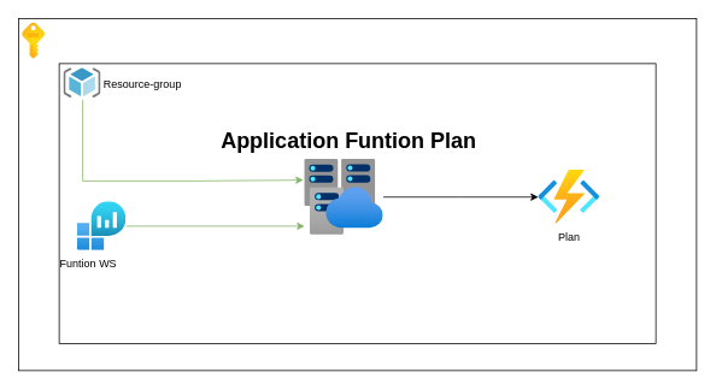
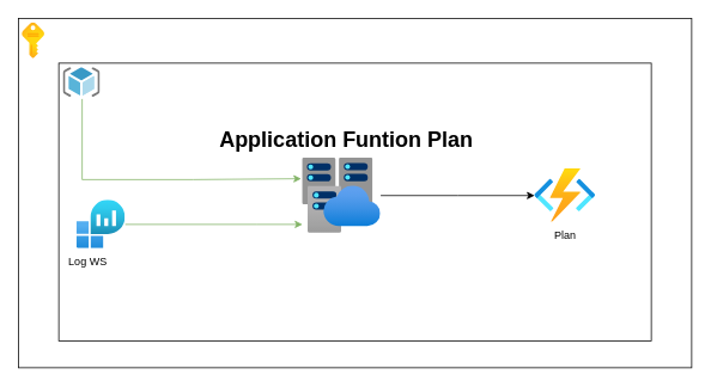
- <mxCell id="5" value="Resource-group" style="text;html=1;strokeColor=none;fillColor=none;align=center;verticalAlign=middle;whiteSpace=wrap;rounded=0;" vertex="1" parent="1"><mxGeometry x="111.27" y="78" width="92.5" height="30" as="geometry" /></mxCell>
- <mxCell id="8" value="Funtion WS" style="text;html=1;strokeColor=none;fillColor=none;align=center;verticalAlign=middle;whiteSpace=wrap;rounded=0;" vertex="1" parent="1"><mxGeometry x="50.5" y="277" width="92.5" height="30" as="geometry" /></mxCell>
+ <mxCell id="8" value="Log WS" style="text;html=1;strokeColor=none;fillColor=none;align=center;verticalAlign=middle;whiteSpace=wrap;rounded=0;" vertex="1" parent="1"><mxGeometry x="50.5" y="277" width="92.5" height="30" as="geometry" /></mxCell>
